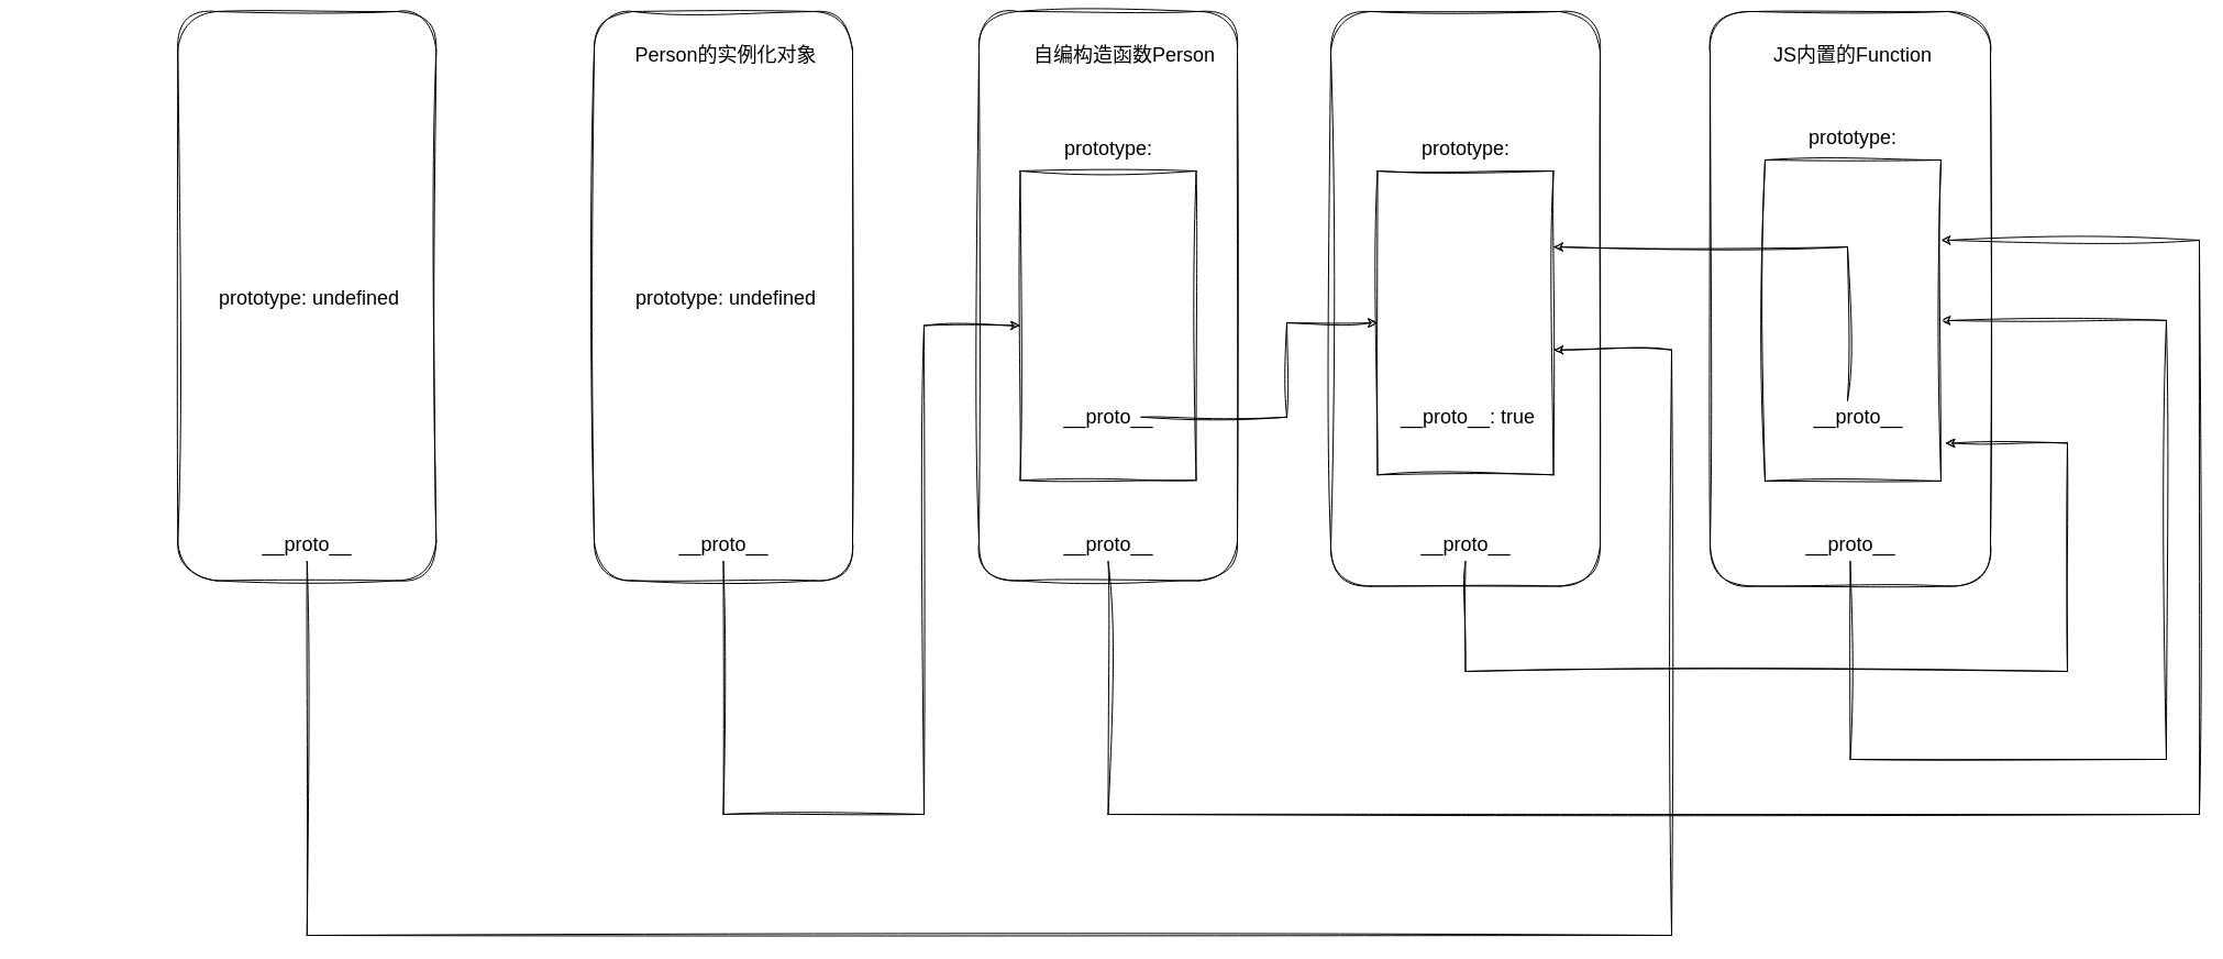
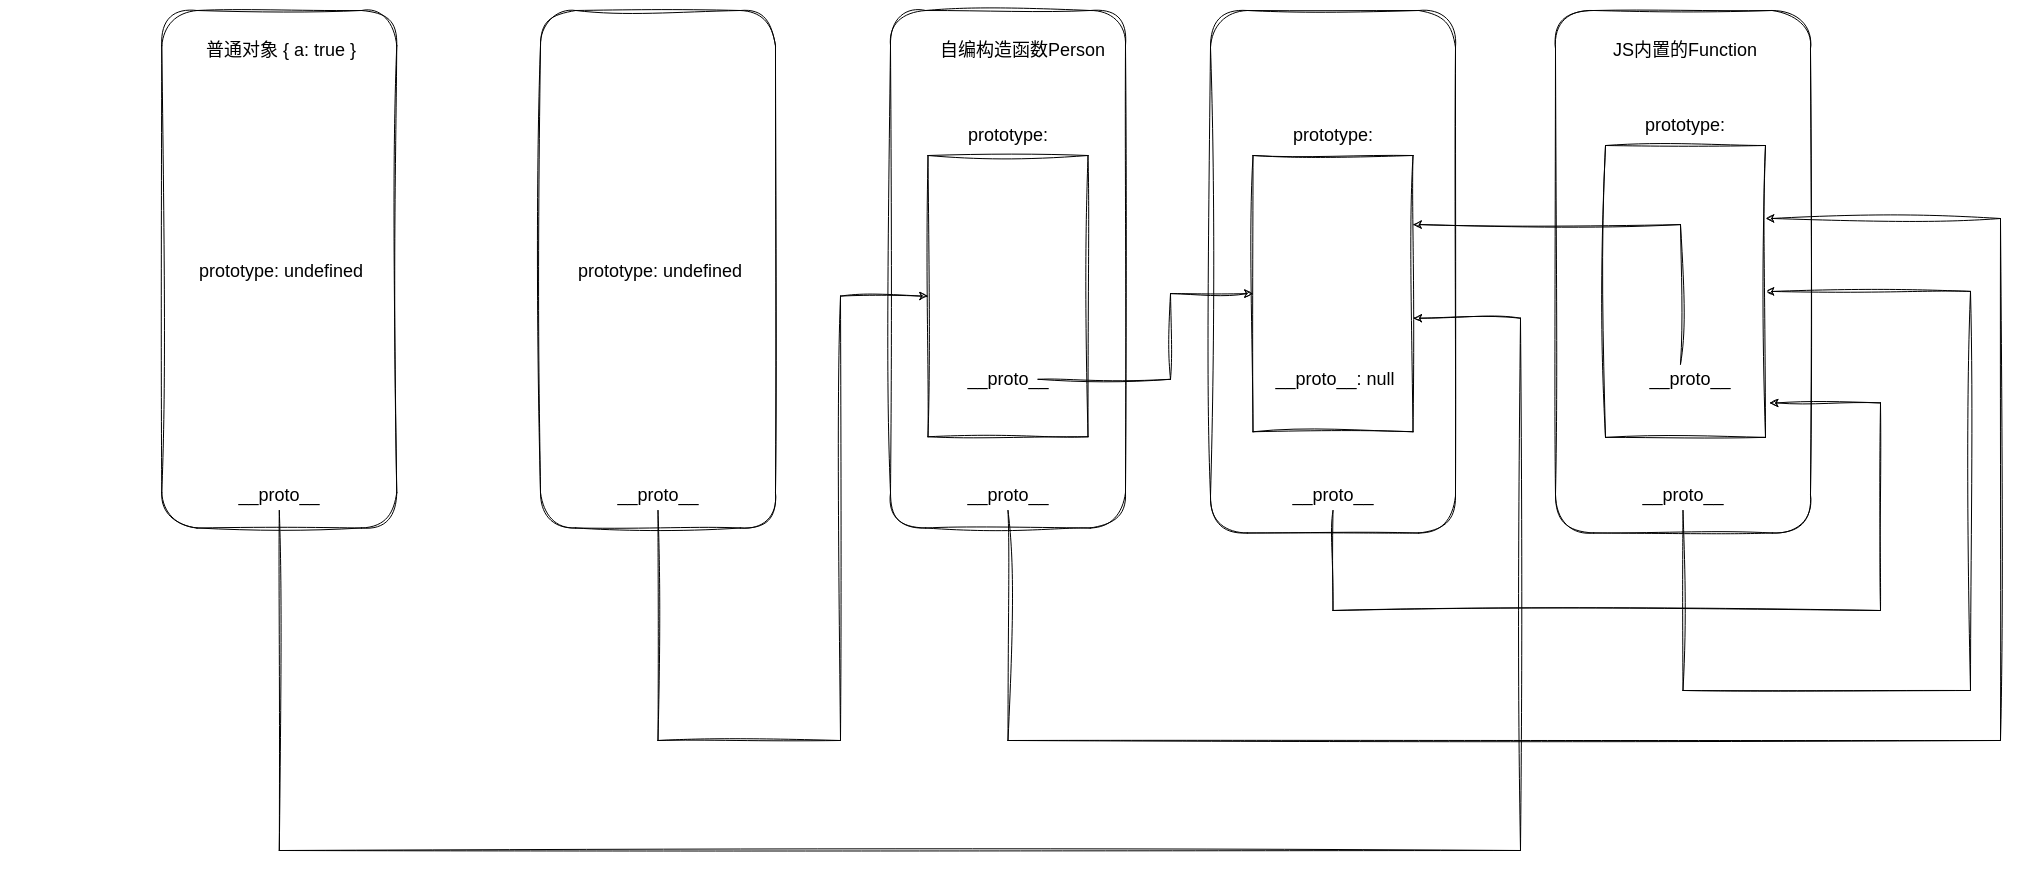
+ <mxCell id="31" value="普通对象 { a: true }" style="text;strokeColor=none;align=center;fillColor=none;html=1;verticalAlign=middle;whiteSpace=wrap;rounded=0;fontSize=18;" parent="1" vertex="1"><mxGeometry x="191.25" y="20" width="180" height="60" as="geometry" /></mxCell>
- <mxCell id="8" value="Person的实例化对象" style="text;strokeColor=none;align=center;fillColor=none;html=1;verticalAlign=middle;whiteSpace=wrap;rounded=0;fontSize=18;" parent="1" vertex="1"><mxGeometry x="570" y="20" width="180" height="60" as="geometry" /></mxCell>
- <mxCell id="26" value="&lt;font style=&quot;font-size: 18px;&quot;&gt;__proto__: true&lt;/font&gt;" style="text;strokeColor=none;align=center;fillColor=none;html=1;verticalAlign=middle;whiteSpace=wrap;rounded=0;" parent="1" vertex="1"><mxGeometry x="1260" y="363.75" width="150" height="30" as="geometry" /></mxCell>
+ <mxCell id="26" value="&lt;font style=&quot;font-size: 18px;&quot;&gt;__proto__: null&lt;/font&gt;" style="text;strokeColor=none;align=center;fillColor=none;html=1;verticalAlign=middle;whiteSpace=wrap;rounded=0;" parent="1" vertex="1"><mxGeometry x="1260" y="363.75" width="150" height="30" as="geometry" /></mxCell>
